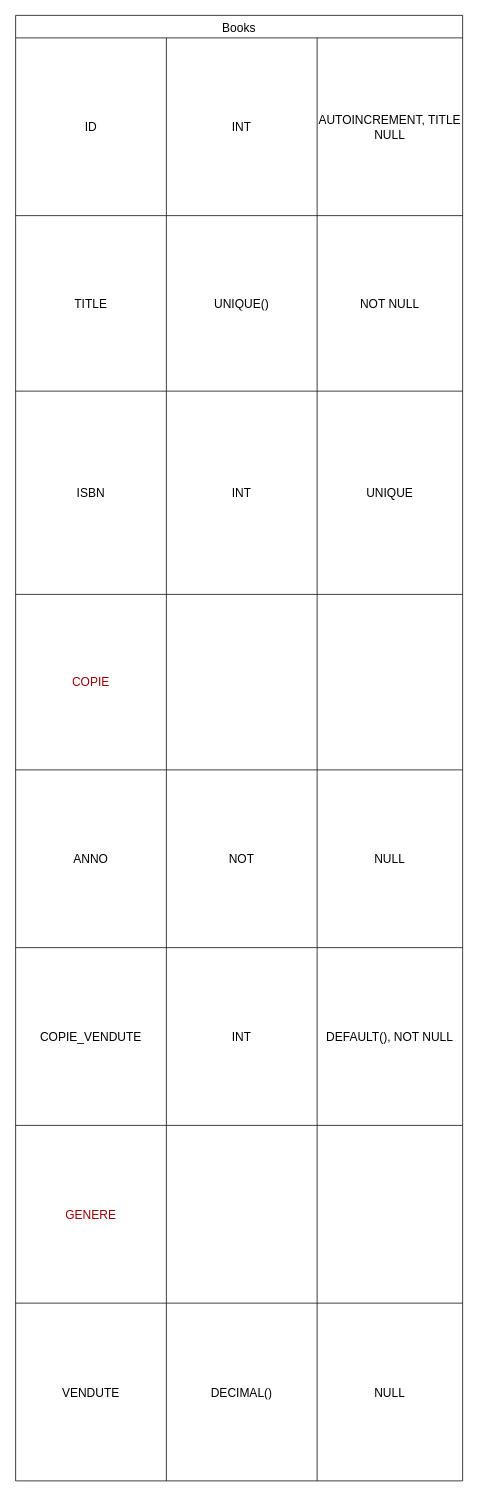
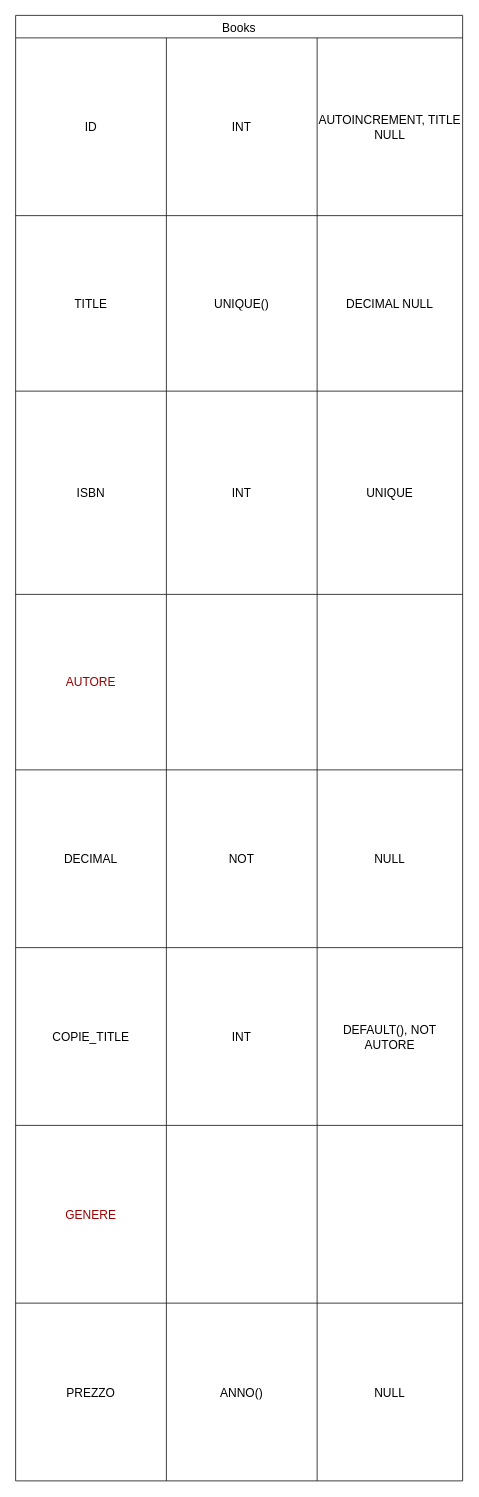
- <mxCell id="10" value="NOT NULL" style="shape=partialRectangle;html=1;whiteSpace=wrap;connectable=0;strokeColor=inherit;overflow=hidden;fillColor=none;top=0;left=0;bottom=0;right=0;pointerEvents=1;fontSize=16;" vertex="1" parent="7"><mxGeometry x="402" width="194" height="234" as="geometry"><mxRectangle width="194" height="234" as="alternateBounds" /></mxGeometry></mxCell>
+ <mxCell id="10" value="DECIMAL NULL" style="shape=partialRectangle;html=1;whiteSpace=wrap;connectable=0;strokeColor=inherit;overflow=hidden;fillColor=none;top=0;left=0;bottom=0;right=0;pointerEvents=1;fontSize=16;" vertex="1" parent="7"><mxGeometry x="402" width="194" height="234" as="geometry"><mxRectangle width="194" height="234" as="alternateBounds" /></mxGeometry></mxCell>
- <mxCell id="16" value="&lt;font color=&quot;#990000&quot;&gt;COPIE&lt;/font&gt;" style="shape=partialRectangle;html=1;whiteSpace=wrap;connectable=0;strokeColor=inherit;overflow=hidden;fillColor=none;top=0;left=0;bottom=0;right=0;pointerEvents=1;fontSize=16;" vertex="1" parent="15"><mxGeometry width="201" height="234" as="geometry"><mxRectangle width="201" height="234" as="alternateBounds" /></mxGeometry></mxCell>
+ <mxCell id="16" value="&lt;font color=&quot;#990000&quot;&gt;AUTORE&lt;/font&gt;" style="shape=partialRectangle;html=1;whiteSpace=wrap;connectable=0;strokeColor=inherit;overflow=hidden;fillColor=none;top=0;left=0;bottom=0;right=0;pointerEvents=1;fontSize=16;" vertex="1" parent="15"><mxGeometry width="201" height="234" as="geometry"><mxRectangle width="201" height="234" as="alternateBounds" /></mxGeometry></mxCell>
- <mxCell id="20" value="ANNO" style="shape=partialRectangle;html=1;whiteSpace=wrap;connectable=0;strokeColor=inherit;overflow=hidden;fillColor=none;top=0;left=0;bottom=0;right=0;pointerEvents=1;fontSize=16;" vertex="1" parent="19"><mxGeometry width="201" height="237" as="geometry"><mxRectangle width="201" height="237" as="alternateBounds" /></mxGeometry></mxCell>
+ <mxCell id="20" value="DECIMAL" style="shape=partialRectangle;html=1;whiteSpace=wrap;connectable=0;strokeColor=inherit;overflow=hidden;fillColor=none;top=0;left=0;bottom=0;right=0;pointerEvents=1;fontSize=16;" vertex="1" parent="19"><mxGeometry width="201" height="237" as="geometry"><mxRectangle width="201" height="237" as="alternateBounds" /></mxGeometry></mxCell>
- <mxCell id="24" value="COPIE_VENDUTE" style="shape=partialRectangle;html=1;whiteSpace=wrap;connectable=0;strokeColor=inherit;overflow=hidden;fillColor=none;top=0;left=0;bottom=0;right=0;pointerEvents=1;fontSize=16;" vertex="1" parent="23"><mxGeometry width="201" height="237" as="geometry"><mxRectangle width="201" height="237" as="alternateBounds" /></mxGeometry></mxCell>
+ <mxCell id="24" value="COPIE_TITLE" style="shape=partialRectangle;html=1;whiteSpace=wrap;connectable=0;strokeColor=inherit;overflow=hidden;fillColor=none;top=0;left=0;bottom=0;right=0;pointerEvents=1;fontSize=16;" vertex="1" parent="23"><mxGeometry width="201" height="237" as="geometry"><mxRectangle width="201" height="237" as="alternateBounds" /></mxGeometry></mxCell>
- <mxCell id="26" value="DEFAULT(), NOT NULL" style="shape=partialRectangle;html=1;whiteSpace=wrap;connectable=0;strokeColor=inherit;overflow=hidden;fillColor=none;top=0;left=0;bottom=0;right=0;pointerEvents=1;fontSize=16;" vertex="1" parent="23"><mxGeometry x="402" width="194" height="237" as="geometry"><mxRectangle width="194" height="237" as="alternateBounds" /></mxGeometry></mxCell>
+ <mxCell id="26" value="DEFAULT(), NOT AUTORE" style="shape=partialRectangle;html=1;whiteSpace=wrap;connectable=0;strokeColor=inherit;overflow=hidden;fillColor=none;top=0;left=0;bottom=0;right=0;pointerEvents=1;fontSize=16;" vertex="1" parent="23"><mxGeometry x="402" width="194" height="237" as="geometry"><mxRectangle width="194" height="237" as="alternateBounds" /></mxGeometry></mxCell>
- <mxCell id="32" value="VENDUTE" style="shape=partialRectangle;html=1;whiteSpace=wrap;connectable=0;strokeColor=inherit;overflow=hidden;fillColor=none;top=0;left=0;bottom=0;right=0;pointerEvents=1;fontSize=16;" vertex="1" parent="31"><mxGeometry width="201" height="237" as="geometry"><mxRectangle width="201" height="237" as="alternateBounds" /></mxGeometry></mxCell>
+ <mxCell id="32" value="PREZZO" style="shape=partialRectangle;html=1;whiteSpace=wrap;connectable=0;strokeColor=inherit;overflow=hidden;fillColor=none;top=0;left=0;bottom=0;right=0;pointerEvents=1;fontSize=16;" vertex="1" parent="31"><mxGeometry width="201" height="237" as="geometry"><mxRectangle width="201" height="237" as="alternateBounds" /></mxGeometry></mxCell>
- <mxCell id="33" value="DECIMAL()" style="shape=partialRectangle;html=1;whiteSpace=wrap;connectable=0;strokeColor=inherit;overflow=hidden;fillColor=none;top=0;left=0;bottom=0;right=0;pointerEvents=1;fontSize=16;" vertex="1" parent="31"><mxGeometry x="201" width="201" height="237" as="geometry"><mxRectangle width="201" height="237" as="alternateBounds" /></mxGeometry></mxCell>
+ <mxCell id="33" value="ANNO()" style="shape=partialRectangle;html=1;whiteSpace=wrap;connectable=0;strokeColor=inherit;overflow=hidden;fillColor=none;top=0;left=0;bottom=0;right=0;pointerEvents=1;fontSize=16;" vertex="1" parent="31"><mxGeometry x="201" width="201" height="237" as="geometry"><mxRectangle width="201" height="237" as="alternateBounds" /></mxGeometry></mxCell>
